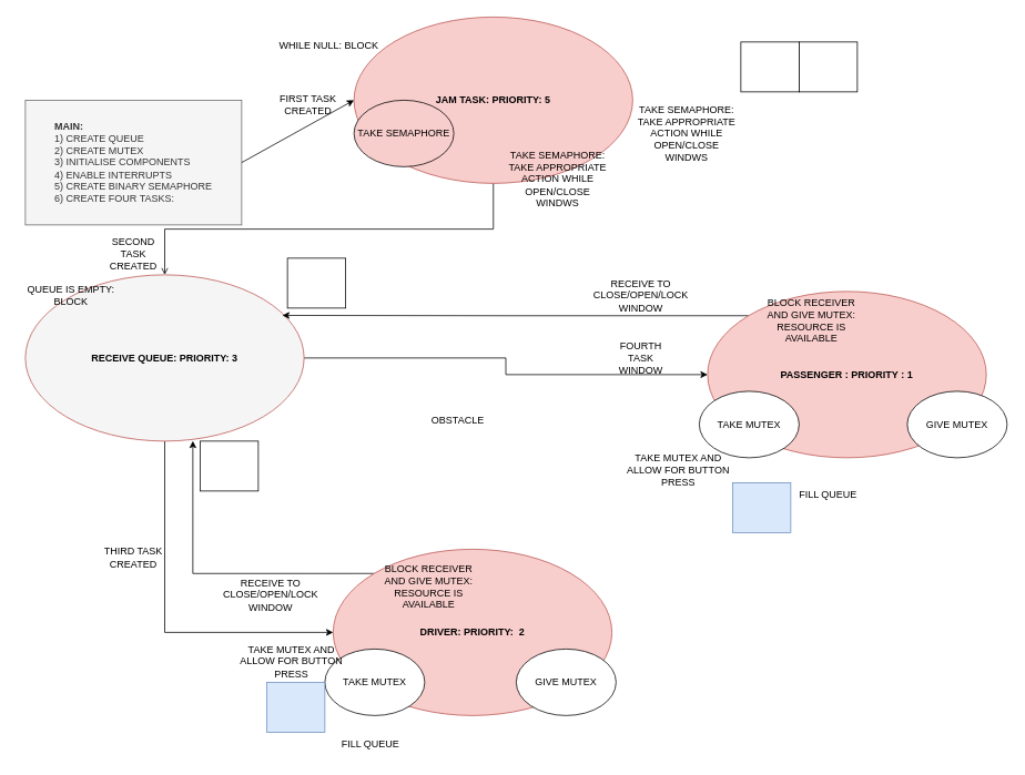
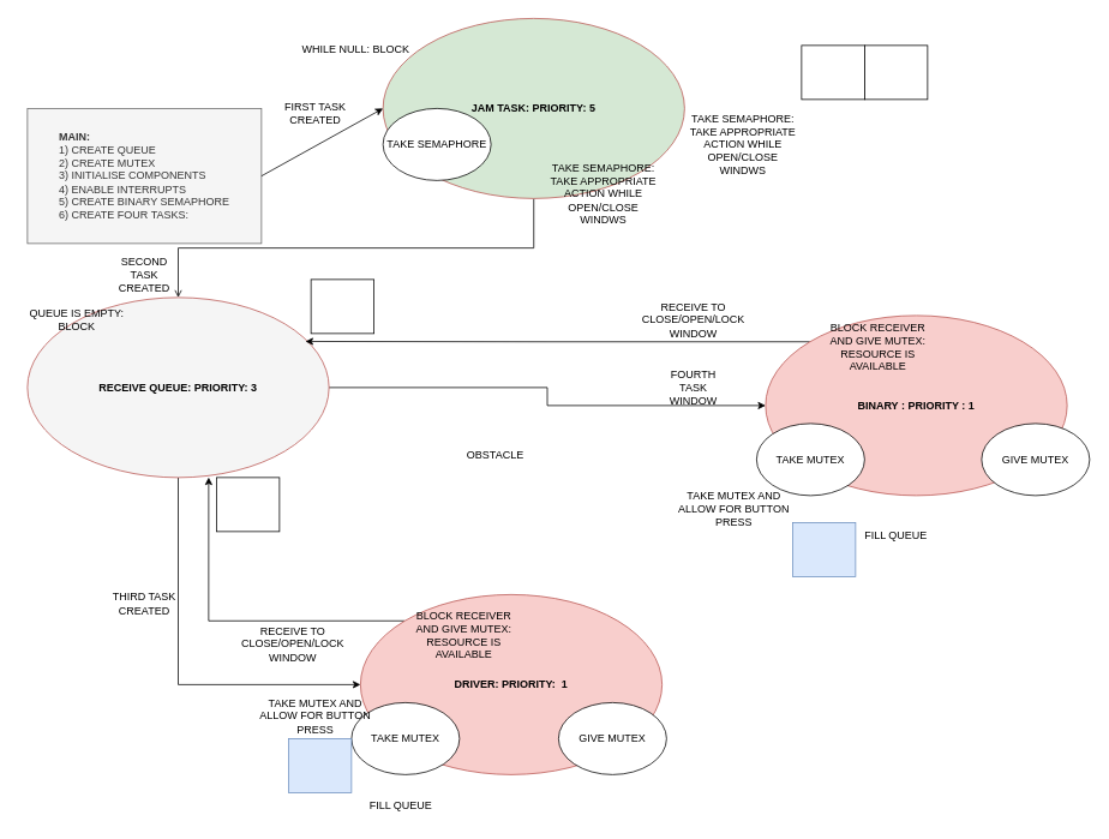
- <mxCell id="4" value="&lt;b&gt;JAM TASK: PRIORITY: 5&lt;/b&gt;" style="ellipse;whiteSpace=wrap;html=1;fillColor=#f8cecc;strokeColor=#b85450;" vertex="1" parent="1"><mxGeometry x="425" y="20" width="335" height="200" as="geometry" /></mxCell>
+ <mxCell id="4" value="&lt;b&gt;JAM TASK: PRIORITY: 5&lt;/b&gt;" style="ellipse;whiteSpace=wrap;html=1;fillColor=#d5e8d4;strokeColor=#b85450;" vertex="1" parent="1"><mxGeometry x="425" y="20" width="335" height="200" as="geometry" /></mxCell>
- <mxCell id="18" value="FIRST TASK CREATED" style="text;html=1;strokeColor=none;fillColor=none;align=center;verticalAlign=middle;whiteSpace=wrap;rounded=0;" vertex="1" parent="1"><mxGeometry x="330" y="110" width="80" height="30" as="geometry" /></mxCell>
+ <mxCell id="18" value="FIRST TASK CREATED" style="text;html=1;strokeColor=none;fillColor=none;align=center;verticalAlign=middle;whiteSpace=wrap;rounded=0;" vertex="1" parent="1"><mxGeometry x="310" y="110" width="80" height="30" as="geometry" /></mxCell>
- <mxCell id="12" value="TAKE SEMAPHORE" style="ellipse;whiteSpace=wrap;html=1;fillColor=#f8cecc;" vertex="1" parent="1"><mxGeometry x="425" y="120" width="120" height="80" as="geometry" /></mxCell>
+ <mxCell id="12" value="TAKE SEMAPHORE" style="ellipse;whiteSpace=wrap;html=1;" vertex="1" parent="1"><mxGeometry x="425" y="120" width="120" height="80" as="geometry" /></mxCell>
- <mxCell id="9" value="&lt;b&gt;PASSENGER : PRIORITY : 1&lt;/b&gt;" style="ellipse;whiteSpace=wrap;html=1;fillColor=#f8cecc;strokeColor=#b85450;" vertex="1" parent="1"><mxGeometry x="850" y="350" width="335" height="200" as="geometry" /></mxCell>
+ <mxCell id="9" value="&lt;b&gt;BINARY : PRIORITY : 1&lt;/b&gt;" style="ellipse;whiteSpace=wrap;html=1;fillColor=#f8cecc;strokeColor=#b85450;" vertex="1" parent="1"><mxGeometry x="850" y="350" width="335" height="200" as="geometry" /></mxCell>
- <mxCell id="11" value="&lt;b&gt;DRIVER: PRIORITY:&amp;nbsp; 2&lt;/b&gt;" style="ellipse;whiteSpace=wrap;html=1;fillColor=#f8cecc;strokeColor=#b85450;" vertex="1" parent="1"><mxGeometry x="400" y="660" width="335" height="200" as="geometry" /></mxCell>
+ <mxCell id="11" value="&lt;b&gt;DRIVER: PRIORITY:&amp;nbsp; 1&lt;/b&gt;" style="ellipse;whiteSpace=wrap;html=1;fillColor=#f8cecc;strokeColor=#b85450;" vertex="1" parent="1"><mxGeometry x="400" y="660" width="335" height="200" as="geometry" /></mxCell>
